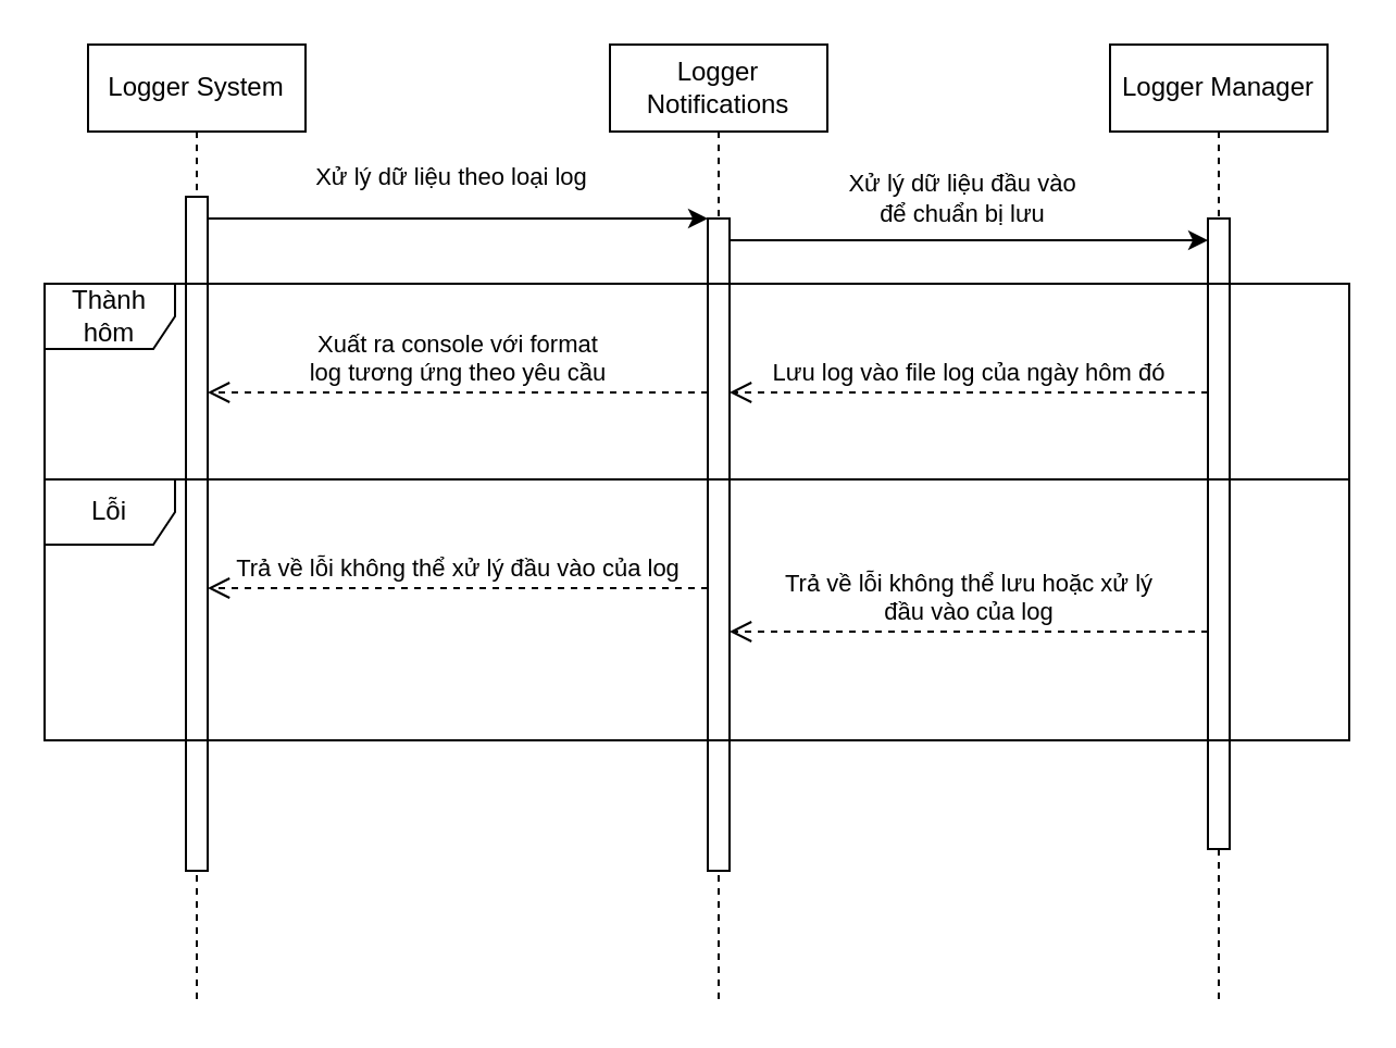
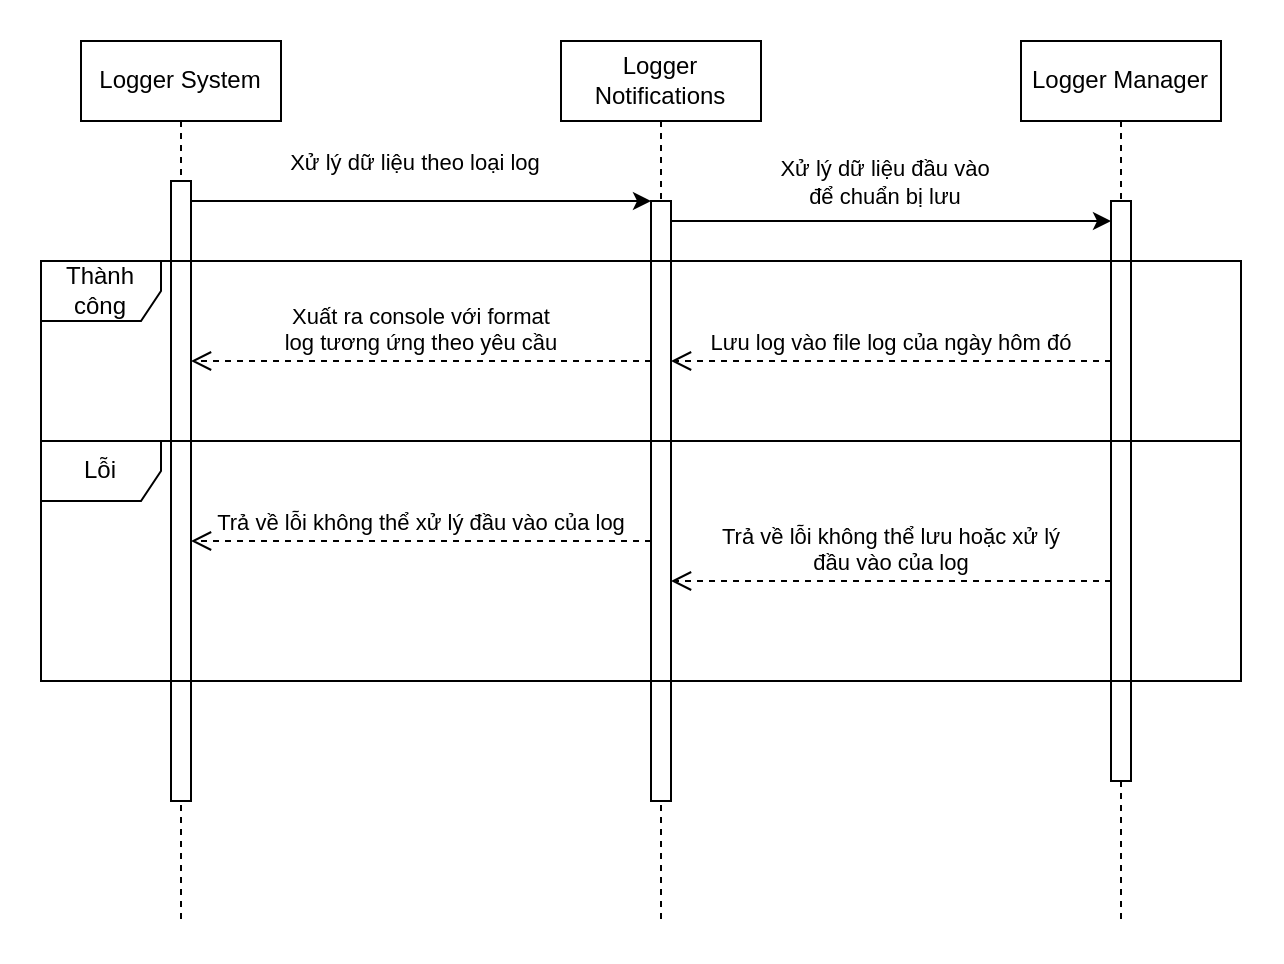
- <mxCell id="12" value="Thành hôm" style="shape=umlFrame;whiteSpace=wrap;html=1;pointerEvents=0;" parent="1" vertex="1"><mxGeometry x="20" y="130" width="600" height="90" as="geometry" /></mxCell>
+ <mxCell id="12" value="Thành công" style="shape=umlFrame;whiteSpace=wrap;html=1;pointerEvents=0;" parent="1" vertex="1"><mxGeometry x="20" y="130" width="600" height="90" as="geometry" /></mxCell>
